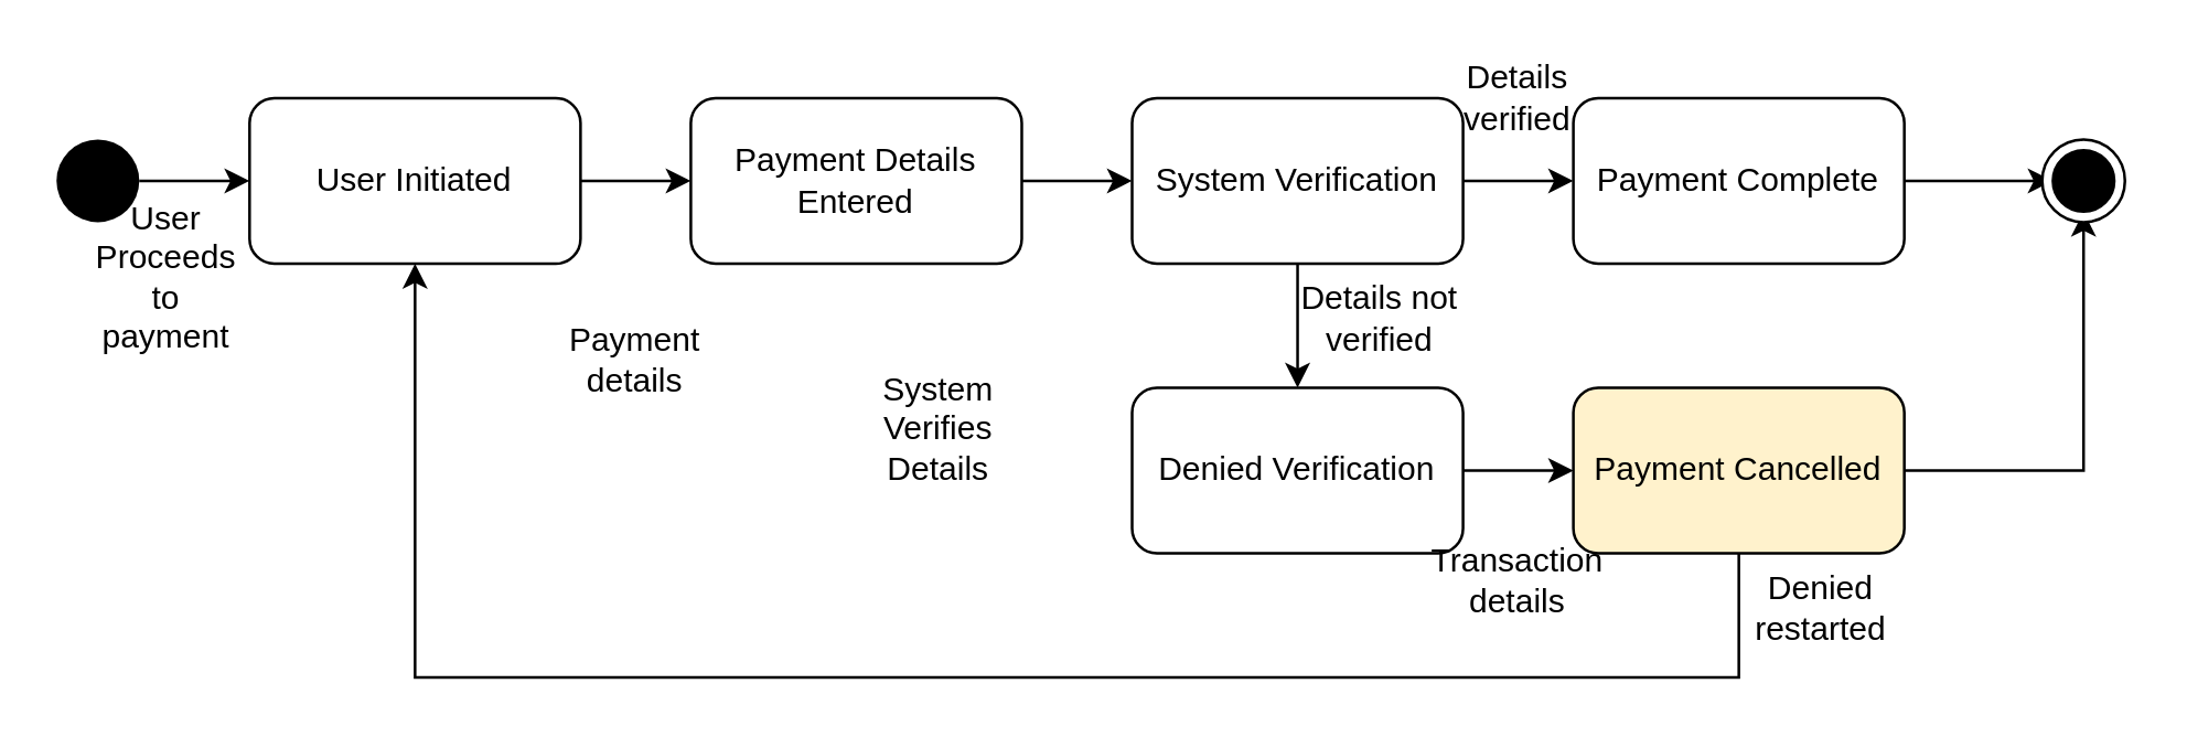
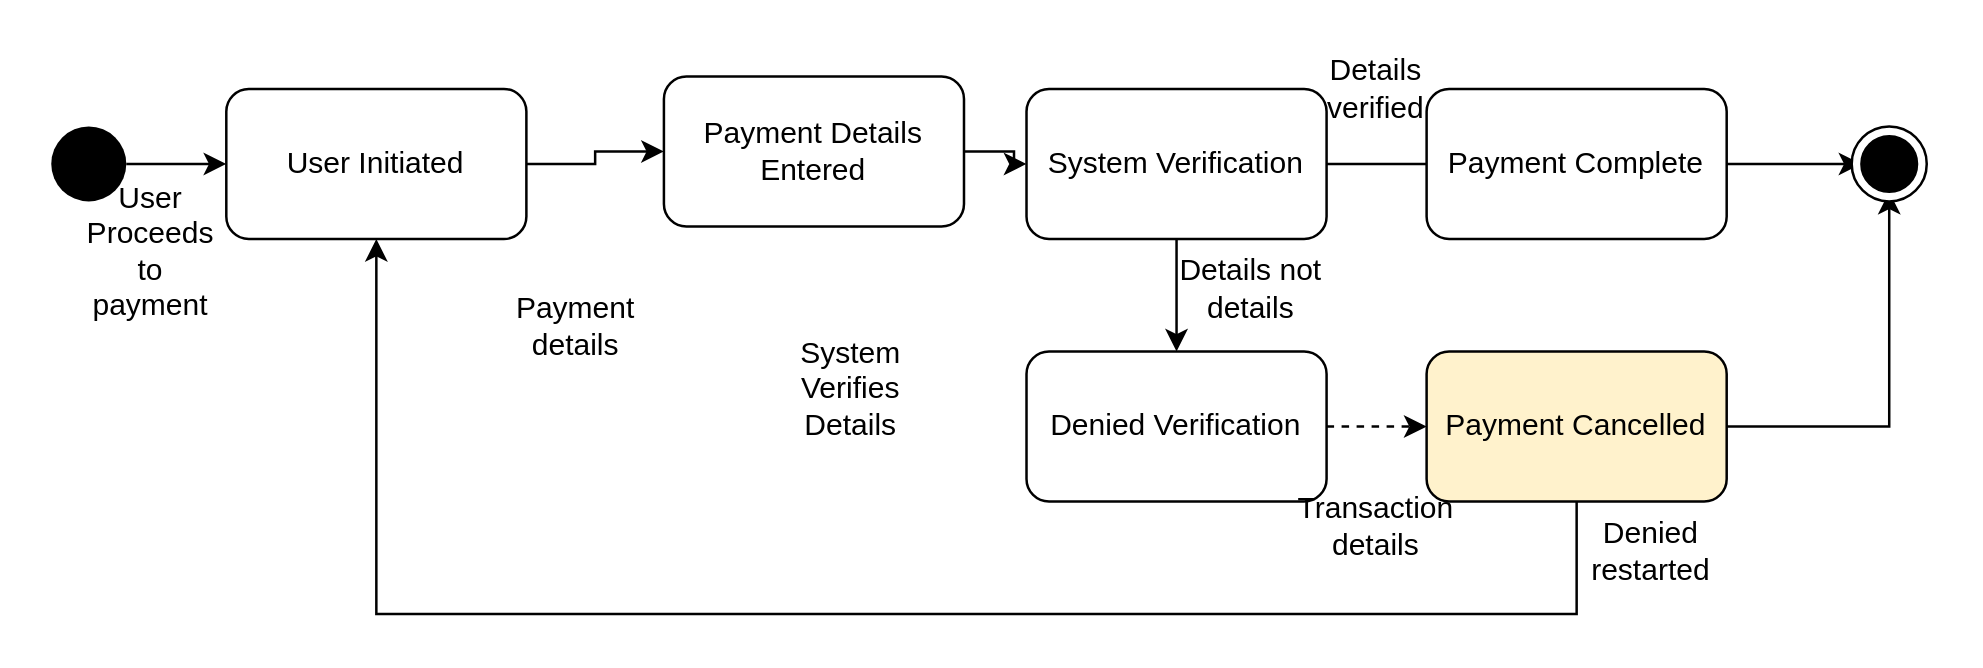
- <mxCell id="6" value="Payment Details Entered" style="whiteSpace=wrap;html=1;rounded=1;" vertex="1" parent="1"><mxGeometry x="250" y="35" width="120" height="60" as="geometry" /></mxCell>
+ <mxCell id="6" value="Payment Details Entered" style="whiteSpace=wrap;html=1;rounded=1;" vertex="1" parent="1"><mxGeometry x="265" y="30" width="120" height="60" as="geometry" /></mxCell>
- <mxCell id="14" value="" style="edgeStyle=orthogonalEdgeStyle;rounded=0;orthogonalLoop=1;jettySize=auto;html=1;entryX=0;entryY=0.5;entryDx=0;entryDy=0;" edge="1" parent="1" source="11" target="8"><mxGeometry relative="1" as="geometry"><mxPoint x="520" y="65" as="sourcePoint" /><mxPoint x="570" y="65" as="targetPoint" /></mxGeometry></mxCell>
+ <mxCell id="14" value="" style="edgeStyle=orthogonalEdgeStyle;rounded=0;orthogonalLoop=1;jettySize=auto;html=1;entryX=0;entryY=0.5;entryDx=0;entryDy=0;endArrow=none;" edge="1" parent="1" source="11" target="8"><mxGeometry relative="1" as="geometry"><mxPoint x="520" y="65" as="sourcePoint" /><mxPoint x="570" y="65" as="targetPoint" /></mxGeometry></mxCell>
- <mxCell id="26" value="Details not verified" style="text;html=1;strokeColor=none;fillColor=none;align=center;verticalAlign=middle;whiteSpace=wrap;rounded=0;" vertex="1" parent="1"><mxGeometry x="470" y="100" width="60" height="30" as="geometry" /></mxCell>
+ <mxCell id="26" value="Details not details" style="text;html=1;strokeColor=none;fillColor=none;align=center;verticalAlign=middle;whiteSpace=wrap;rounded=0;" vertex="1" parent="1"><mxGeometry x="470" y="100" width="60" height="30" as="geometry" /></mxCell>
- <mxCell id="12" value="" style="edgeStyle=orthogonalEdgeStyle;rounded=0;orthogonalLoop=1;jettySize=auto;html=1;" edge="1" parent="1" source="13" target="17"><mxGeometry relative="1" as="geometry" /></mxCell>
+ <mxCell id="12" value="" style="edgeStyle=orthogonalEdgeStyle;rounded=0;orthogonalLoop=1;jettySize=auto;html=1;dashed=1;" edge="1" parent="1" source="13" target="17"><mxGeometry relative="1" as="geometry" /></mxCell>
